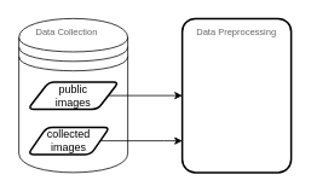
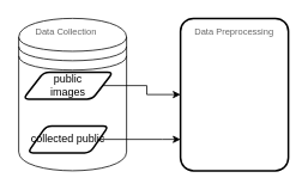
- <mxCell id="4" value="public&lt;div&gt;images&lt;/div&gt;" style="shape=parallelogram;html=1;strokeWidth=2;perimeter=parallelogramPerimeter;whiteSpace=wrap;rounded=1;arcSize=12;size=0.23;" vertex="1" parent="1"><mxGeometry x="30" y="90" width="100" height="30" as="geometry" /></mxCell>
+ <mxCell id="4" value="public&lt;div&gt;images&lt;/div&gt;" style="shape=parallelogram;html=1;strokeWidth=2;perimeter=parallelogramPerimeter;whiteSpace=wrap;rounded=1;arcSize=12;size=0.23;" vertex="1" parent="1"><mxGeometry x="25" y="80" width="100" height="30" as="geometry" /></mxCell>
- <mxCell id="6" value="collected images" style="shape=parallelogram;html=1;strokeWidth=2;perimeter=parallelogramPerimeter;whiteSpace=wrap;rounded=1;arcSize=12;size=0.23;" vertex="1" parent="1"><mxGeometry x="30" y="140" width="90" height="30" as="geometry" /></mxCell>
+ <mxCell id="6" value="collected public" style="shape=parallelogram;html=1;strokeWidth=2;perimeter=parallelogramPerimeter;whiteSpace=wrap;rounded=1;arcSize=12;size=0.23;" vertex="1" parent="1"><mxGeometry x="30" y="140" width="90" height="30" as="geometry" /></mxCell>
